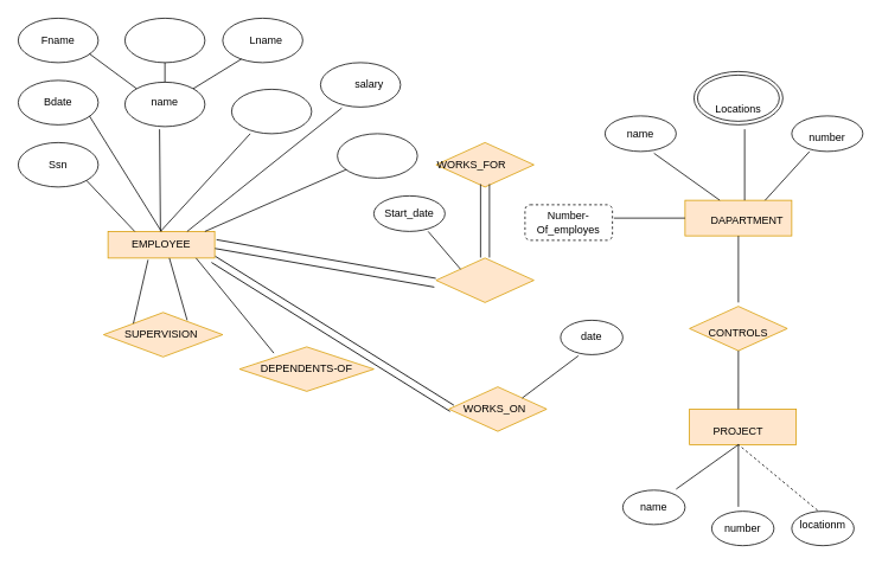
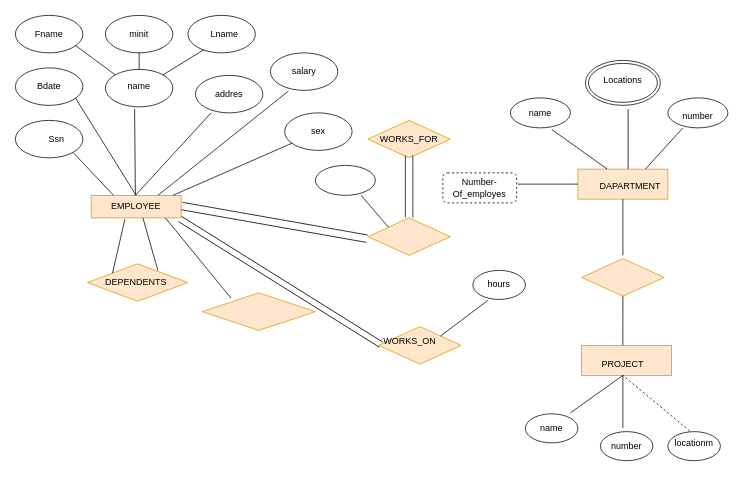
+ <mxCell id="50" value="minit" style="text;html=1;strokeColor=none;fillColor=none;align=center;verticalAlign=middle;whiteSpace=wrap;rounded=0;" vertex="1" parent="1"><mxGeometry x="155" y="30" width="60" height="30" as="geometry" /></mxCell>
- <mxCell id="47" value="salary" style="text;html=1;strokeColor=none;fillColor=none;align=center;verticalAlign=middle;whiteSpace=wrap;rounded=0;" vertex="1" parent="1"><mxGeometry x="385" y="80" width="60" height="30" as="geometry" /></mxCell>
+ <mxCell id="47" value="salary" style="text;html=1;strokeColor=none;fillColor=none;align=center;verticalAlign=middle;whiteSpace=wrap;rounded=0;" vertex="1" parent="1"><mxGeometry x="375" y="80" width="60" height="30" as="geometry" /></mxCell>
- <mxCell id="58" value="Locations" style="text;html=1;strokeColor=none;fillColor=none;align=center;verticalAlign=middle;whiteSpace=wrap;rounded=0;" vertex="1" parent="1"><mxGeometry x="800" y="107" width="60" height="30" as="geometry" /></mxCell>
+ <mxCell id="58" value="Locations" style="text;html=1;strokeColor=none;fillColor=none;align=center;verticalAlign=middle;whiteSpace=wrap;rounded=0;" vertex="1" parent="1"><mxGeometry x="800" y="92" width="60" height="30" as="geometry" /></mxCell>
+ <mxCell id="48" value="addres" style="text;html=1;strokeColor=none;fillColor=none;align=center;verticalAlign=middle;whiteSpace=wrap;rounded=0;" vertex="1" parent="1"><mxGeometry x="275" y="110" width="60" height="30" as="geometry" /></mxCell>
+ <mxCell id="46" value="sex" style="text;html=1;strokeColor=none;fillColor=none;align=center;verticalAlign=middle;whiteSpace=wrap;rounded=0;" vertex="1" parent="1"><mxGeometry x="394" y="160" width="60" height="30" as="geometry" /></mxCell>
- <mxCell id="51" value="Ssn" style="text;html=1;strokeColor=none;fillColor=none;align=center;verticalAlign=middle;whiteSpace=wrap;rounded=0;" vertex="1" parent="1"><mxGeometry x="35" y="170" width="60" height="30" as="geometry" /></mxCell>
+ <mxCell id="51" value="Ssn" style="text;html=1;strokeColor=none;fillColor=none;align=center;verticalAlign=middle;whiteSpace=wrap;rounded=0;" vertex="1" parent="1"><mxGeometry x="45" y="170" width="60" height="30" as="geometry" /></mxCell>
- <mxCell id="67" value="WORKS_FOR" style="text;html=1;strokeColor=none;fillColor=none;align=center;verticalAlign=middle;whiteSpace=wrap;rounded=0;" vertex="1" parent="1"><mxGeometry x="495" y="170" width="70" height="30" as="geometry" /></mxCell>
+ <mxCell id="67" value="WORKS_FOR" style="text;html=1;strokeColor=none;fillColor=none;align=center;verticalAlign=middle;whiteSpace=wrap;rounded=0;" vertex="1" parent="1"><mxGeometry x="510" y="170" width="70" height="30" as="geometry" /></mxCell>
- <mxCell id="62" value="Start_date" style="text;html=1;strokeColor=none;fillColor=none;align=center;verticalAlign=middle;whiteSpace=wrap;rounded=0;" vertex="1" parent="1"><mxGeometry x="430" y="225" width="60" height="30" as="geometry" /></mxCell>
- <mxCell id="54" value="CONTROLS" style="text;html=1;strokeColor=none;fillColor=none;align=center;verticalAlign=middle;whiteSpace=wrap;rounded=0;" vertex="1" parent="1"><mxGeometry x="800" y="359.29" width="60" height="30" as="geometry" /></mxCell>
- <mxCell id="59" value="SUPERVISION" style="text;html=1;strokeColor=none;fillColor=none;align=center;verticalAlign=middle;whiteSpace=wrap;rounded=0;" vertex="1" parent="1"><mxGeometry x="151" y="366.27" width="60" height="20" as="geometry" /></mxCell>
+ <mxCell id="59" value="DEPENDENTS" style="text;html=1;strokeColor=none;fillColor=none;align=center;verticalAlign=middle;whiteSpace=wrap;rounded=0;" vertex="1" parent="1"><mxGeometry x="151" y="366.27" width="60" height="20" as="geometry" /></mxCell>
- <mxCell id="69" value="date" style="text;html=1;strokeColor=none;fillColor=none;align=center;verticalAlign=middle;whiteSpace=wrap;rounded=0;" vertex="1" parent="1"><mxGeometry x="635" y="364.37" width="60" height="30" as="geometry" /></mxCell>
+ <mxCell id="69" value="hours" style="text;html=1;strokeColor=none;fillColor=none;align=center;verticalAlign=middle;whiteSpace=wrap;rounded=0;" vertex="1" parent="1"><mxGeometry x="635" y="364.37" width="60" height="30" as="geometry" /></mxCell>
- <mxCell id="61" value="DEPENDENTS-OF" style="text;html=1;strokeColor=none;fillColor=none;align=center;verticalAlign=middle;whiteSpace=wrap;rounded=0;" vertex="1" parent="1"><mxGeometry x="292.25" y="405" width="104.5" height="20" as="geometry" /></mxCell>
- <mxCell id="63" value="WORKS_ON" style="text;html=1;strokeColor=none;fillColor=none;align=center;verticalAlign=middle;whiteSpace=wrap;rounded=0;" vertex="1" parent="1"><mxGeometry x="525.63" y="445" width="60" height="30" as="geometry" /></mxCell>
+ <mxCell id="63" value="WORKS_ON" style="text;html=1;strokeColor=none;fillColor=none;align=center;verticalAlign=middle;whiteSpace=wrap;rounded=0;" vertex="1" parent="1"><mxGeometry x="515.63" y="440" width="60" height="30" as="geometry" /></mxCell>
